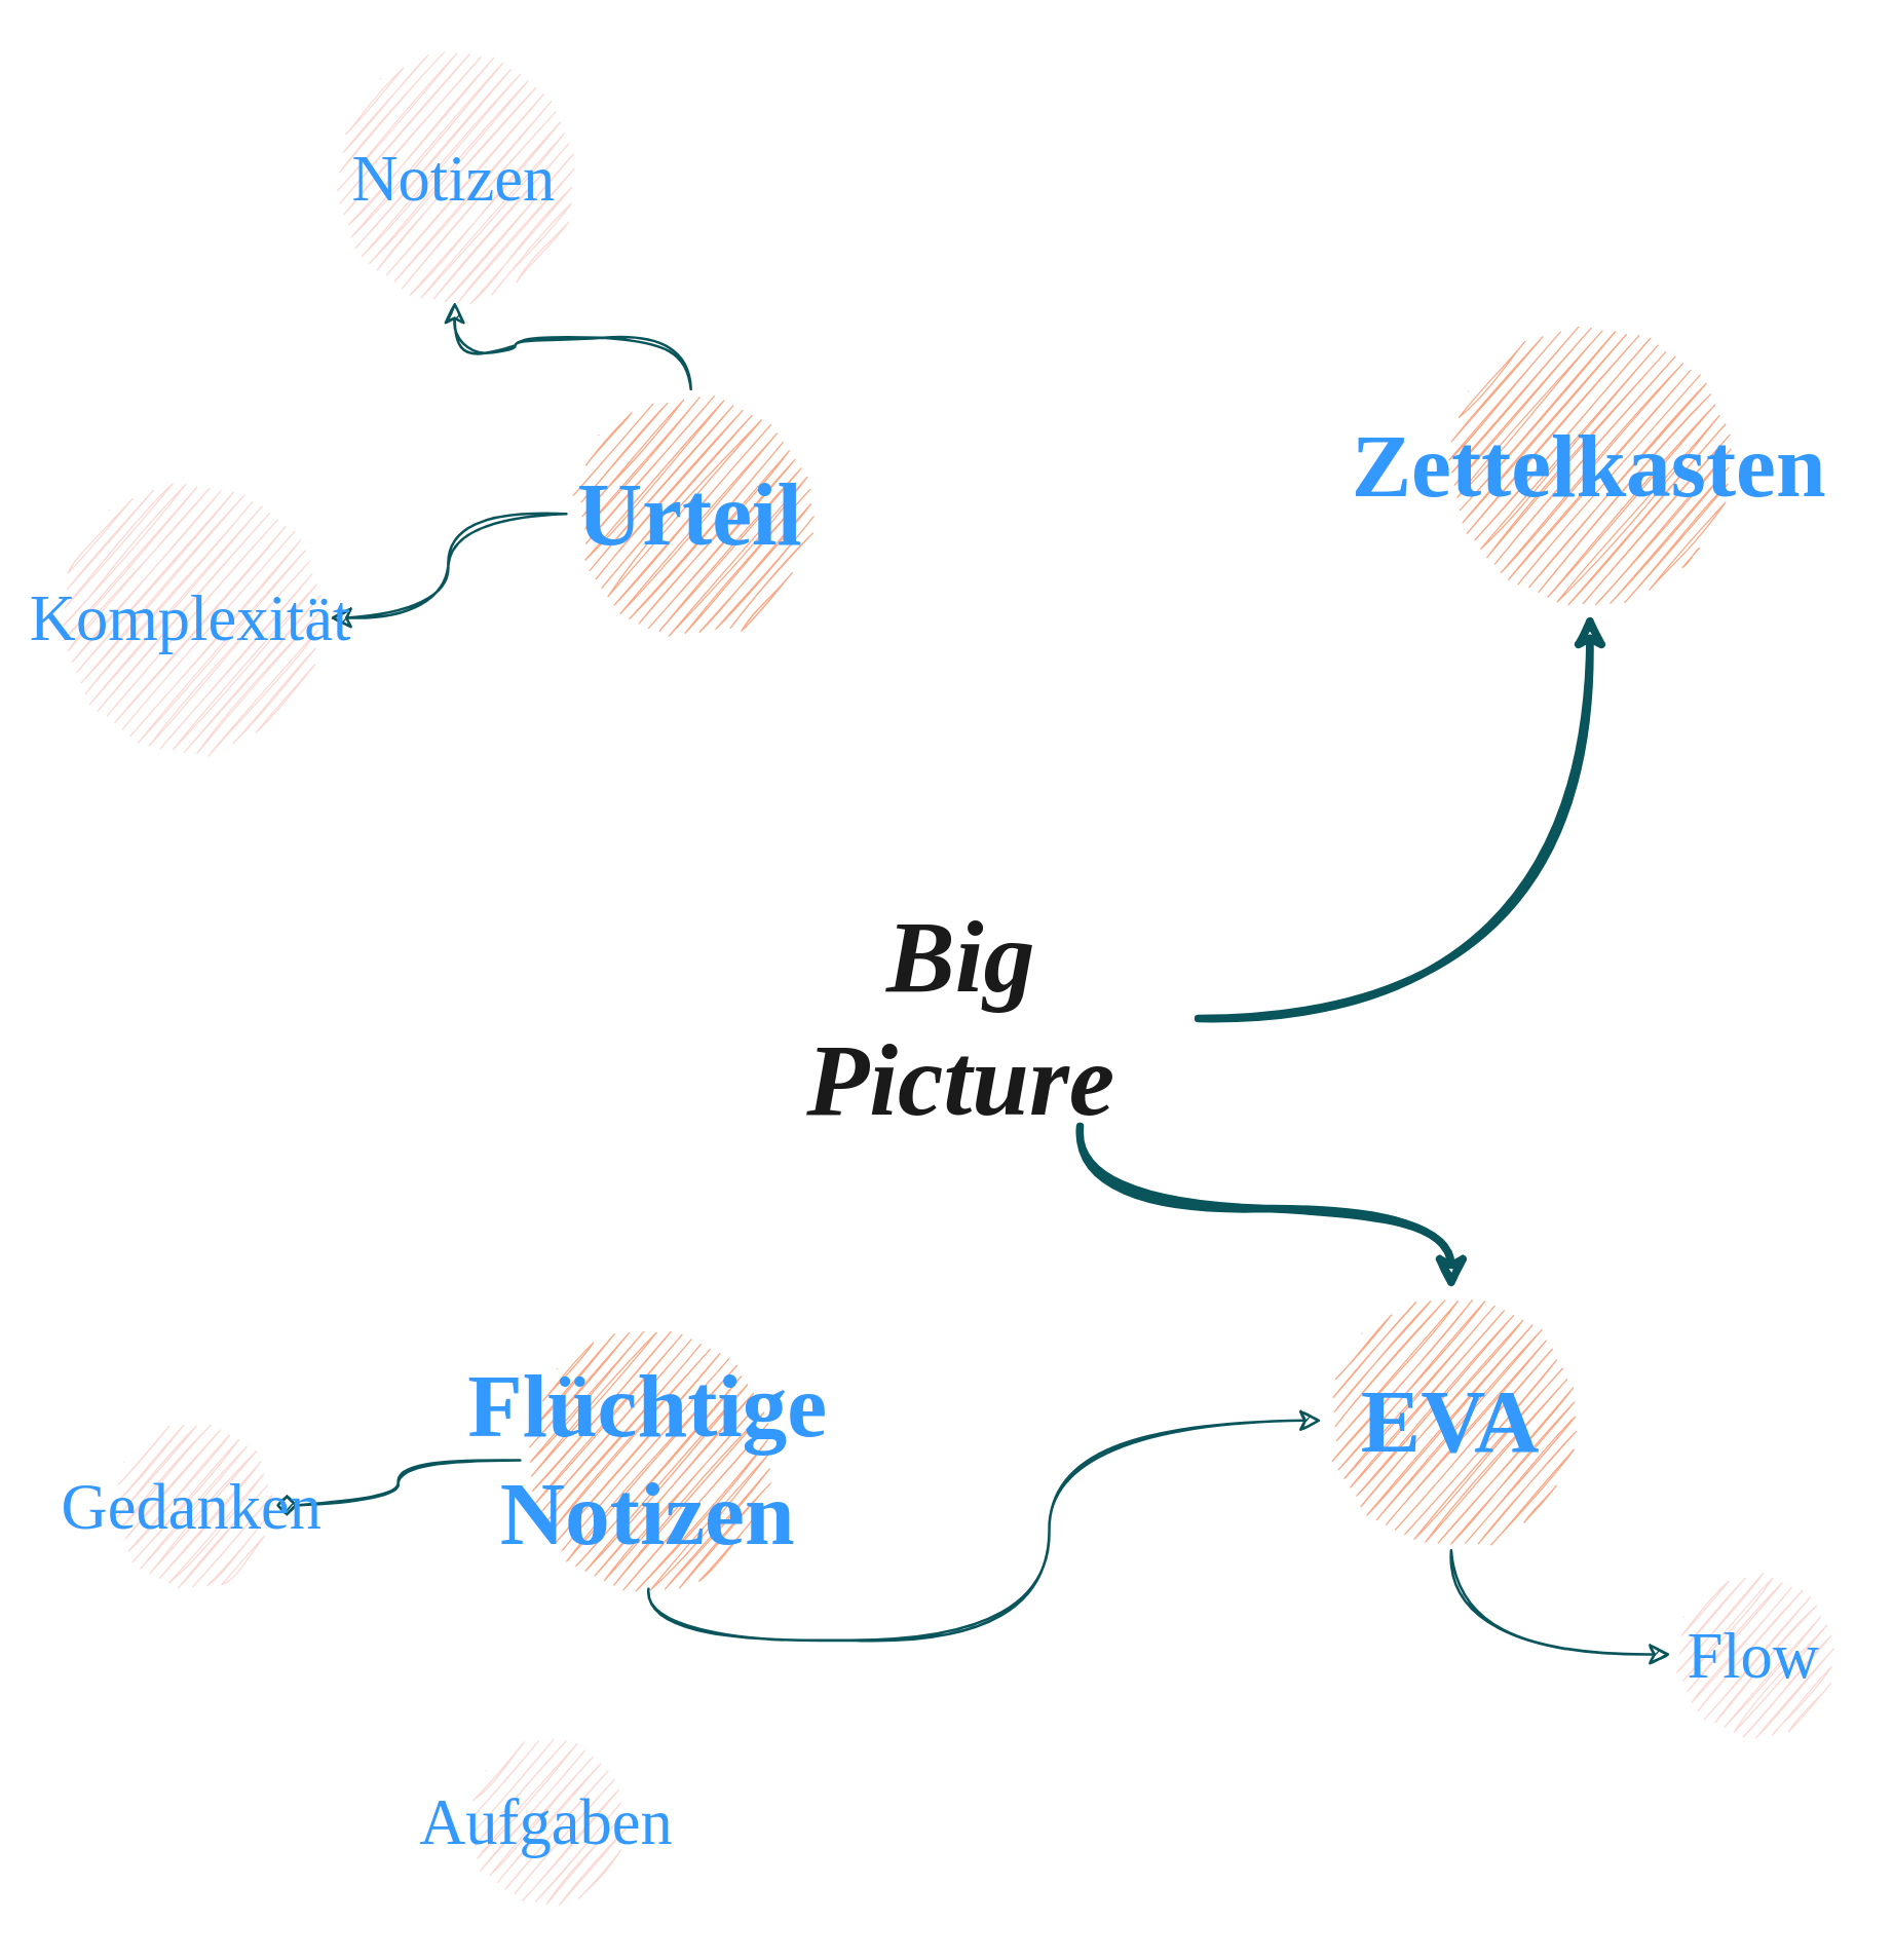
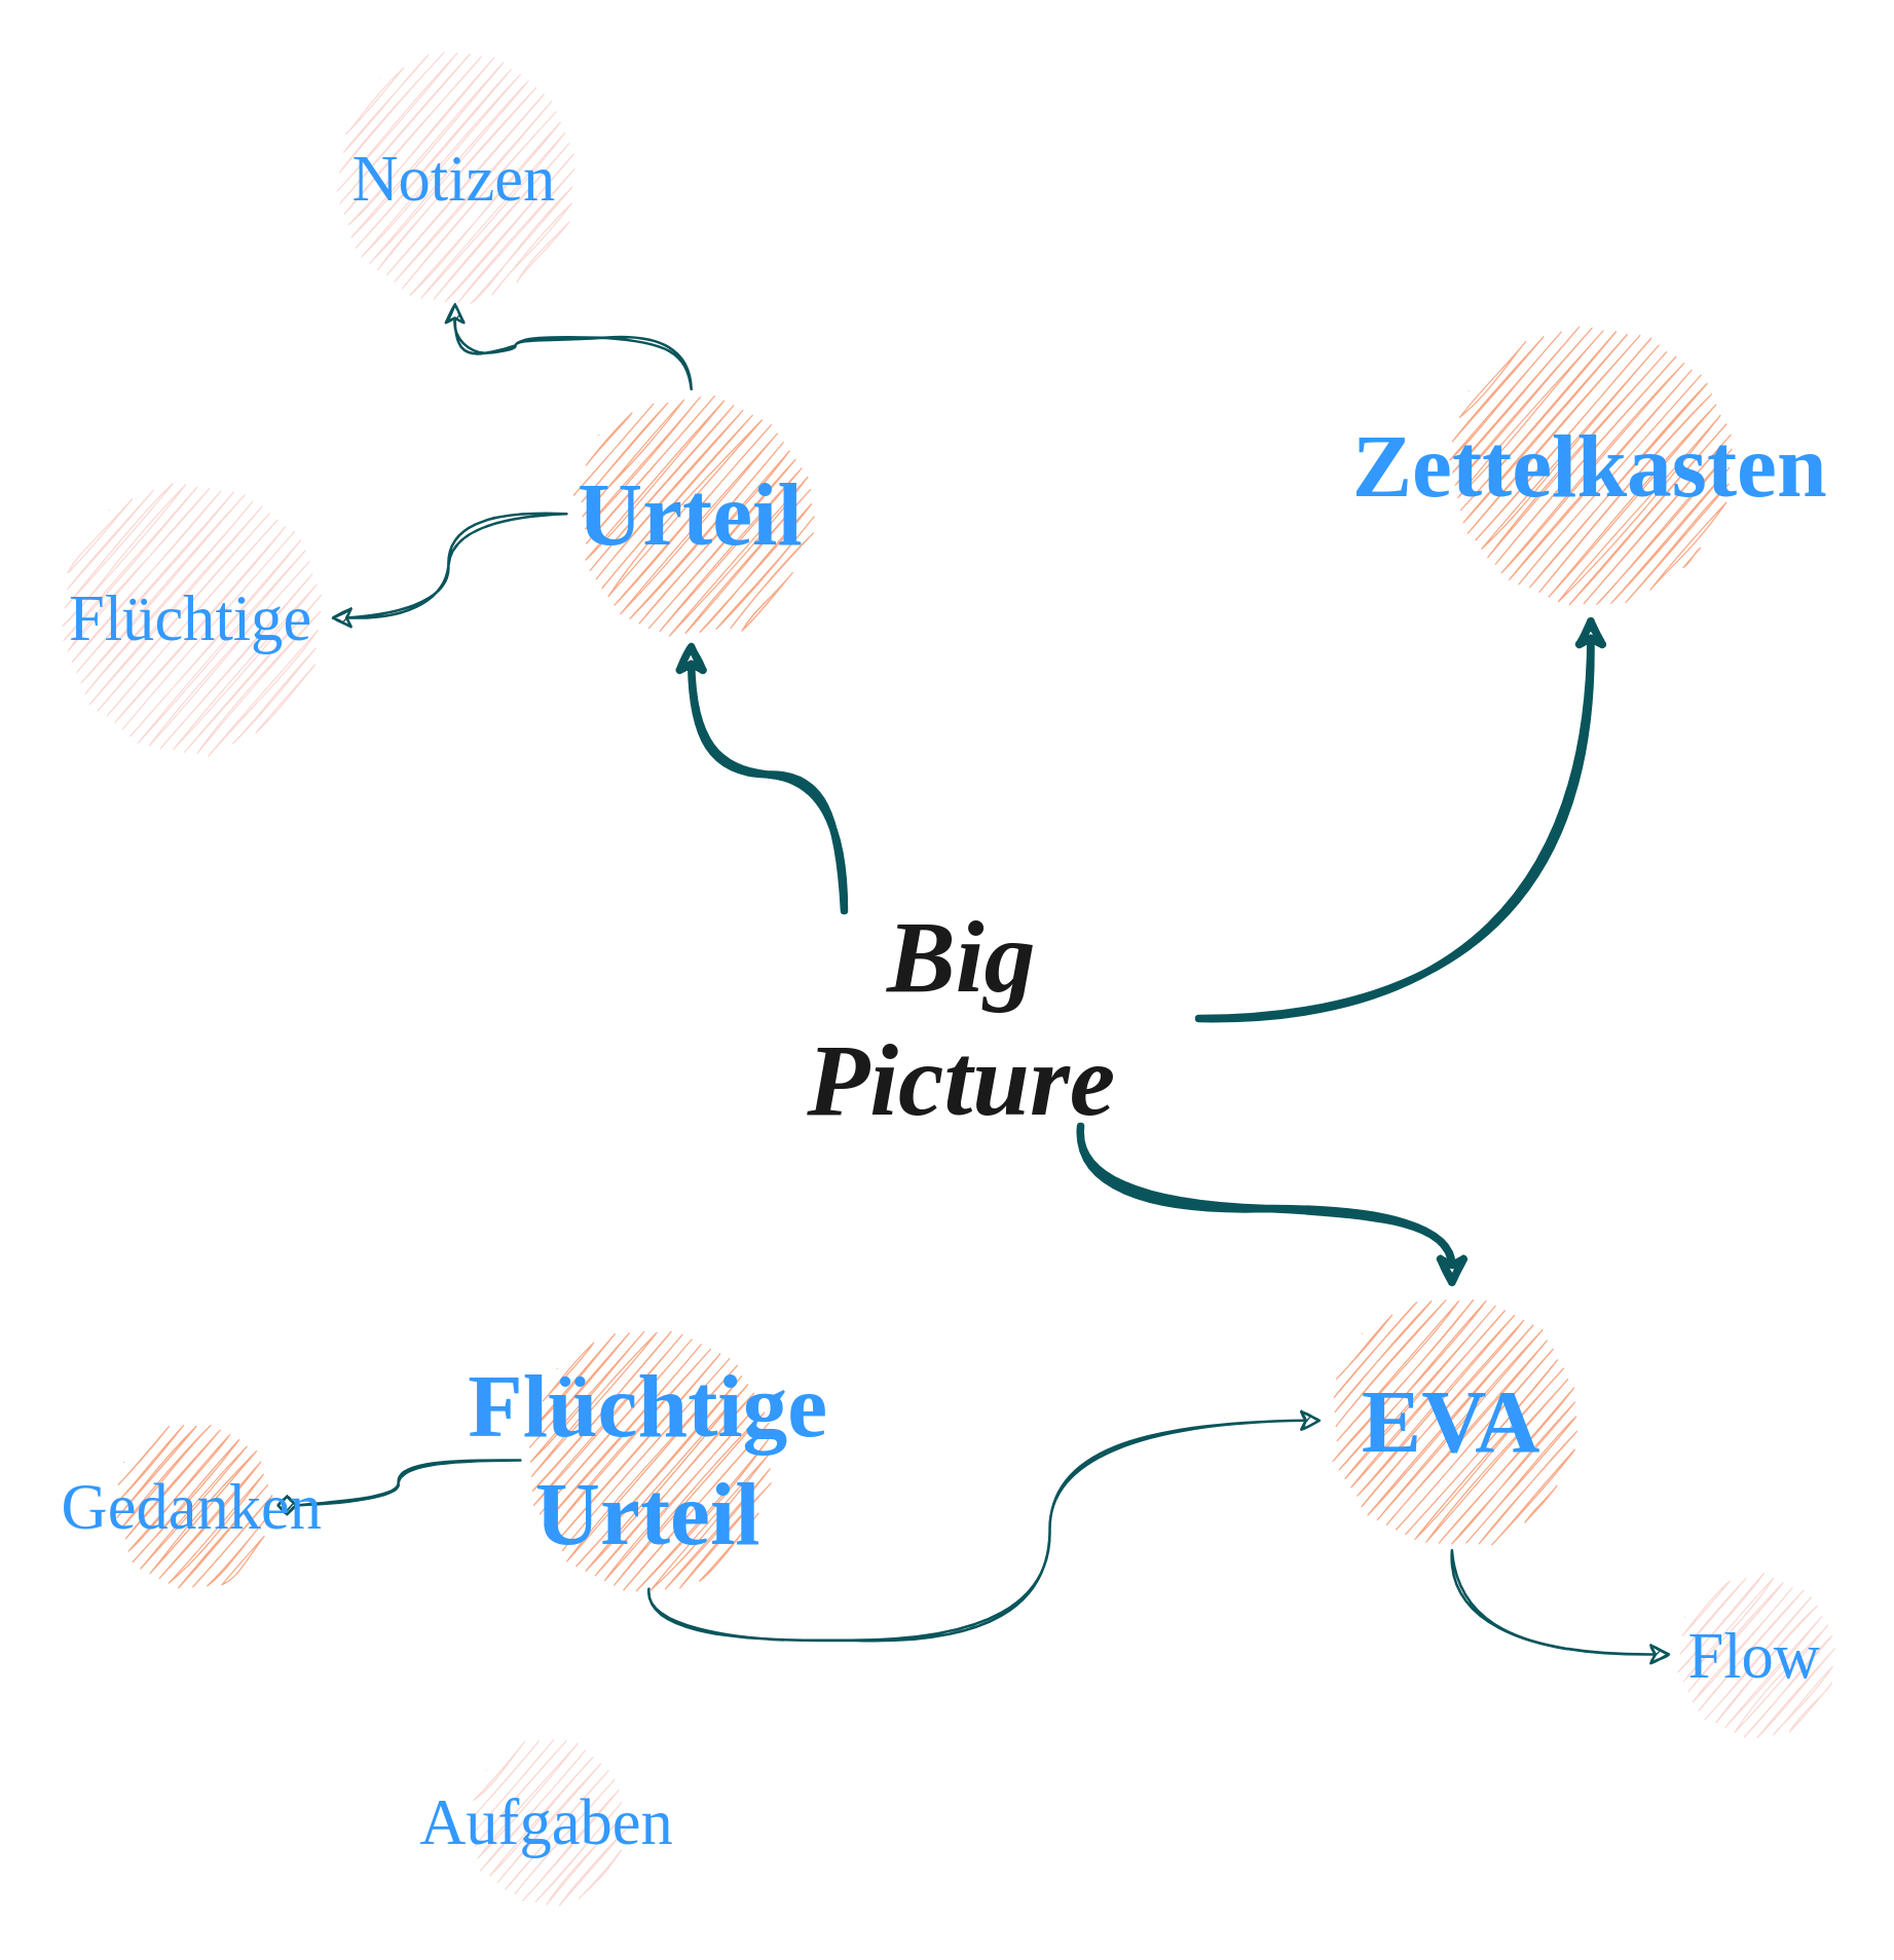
- <mxCell id="15" value="Komplexität" style="ellipse;whiteSpace=wrap;html=1;aspect=fixed;strokeColor=none;sketch=1;fillColor=#FAD9D5;fontColor=#3399FF;fontFamily=Caveat;fontSize=25;" parent="1" vertex="1"><mxGeometry x="20" y="186" width="108" height="108" as="geometry" /></mxCell>
+ <mxCell id="15" value="Flüchtige" style="ellipse;whiteSpace=wrap;html=1;aspect=fixed;strokeColor=none;sketch=1;fillColor=#FAD9D5;fontColor=#3399FF;fontFamily=Caveat;fontSize=25;" parent="1" vertex="1"><mxGeometry x="20" y="186" width="108" height="108" as="geometry" /></mxCell>
+ <mxCell id="4" style="edgeStyle=orthogonalEdgeStyle;rounded=0;orthogonalLoop=1;jettySize=auto;html=1;exitX=0.25;exitY=0;exitDx=0;exitDy=0;curved=1;sketch=1;strokeColor=#09555B;fontColor=#1A1A1A;strokeWidth=3;" parent="1" source="5" target="14" edge="1"><mxGeometry relative="1" as="geometry" /></mxCell>
- <mxCell id="10" value="Flüchtige Notizen" style="ellipse;whiteSpace=wrap;html=1;aspect=fixed;strokeColor=none;sketch=1;fillColor=#FAA885;fontColor=#3399FF;fontFamily=Caveat;fontSize=35;fontStyle=1;" parent="1" vertex="1"><mxGeometry x="202" y="518" width="100" height="100" as="geometry" /></mxCell>
+ <mxCell id="10" value="Flüchtige Urteil" style="ellipse;whiteSpace=wrap;html=1;aspect=fixed;strokeColor=none;sketch=1;fillColor=#FAA885;fontColor=#3399FF;fontFamily=Caveat;fontSize=35;fontStyle=1;" parent="1" vertex="1"><mxGeometry x="202" y="518" width="100" height="100" as="geometry" /></mxCell>
- <mxCell id="18" value="Gedanken" style="ellipse;whiteSpace=wrap;html=1;aspect=fixed;strokeColor=none;sketch=1;fillColor=#FAD9D5;fontColor=#3399FF;fontFamily=Caveat;fontSize=25;" parent="1" vertex="1"><mxGeometry x="42" y="553" width="65" height="65" as="geometry" /></mxCell>
+ <mxCell id="18" value="Gedanken" style="ellipse;whiteSpace=wrap;html=1;aspect=fixed;strokeColor=none;sketch=1;fillColor=#faa885;fontColor=#3399FF;fontFamily=Caveat;fontSize=25;" parent="1" vertex="1"><mxGeometry x="42" y="553" width="65" height="65" as="geometry" /></mxCell>
